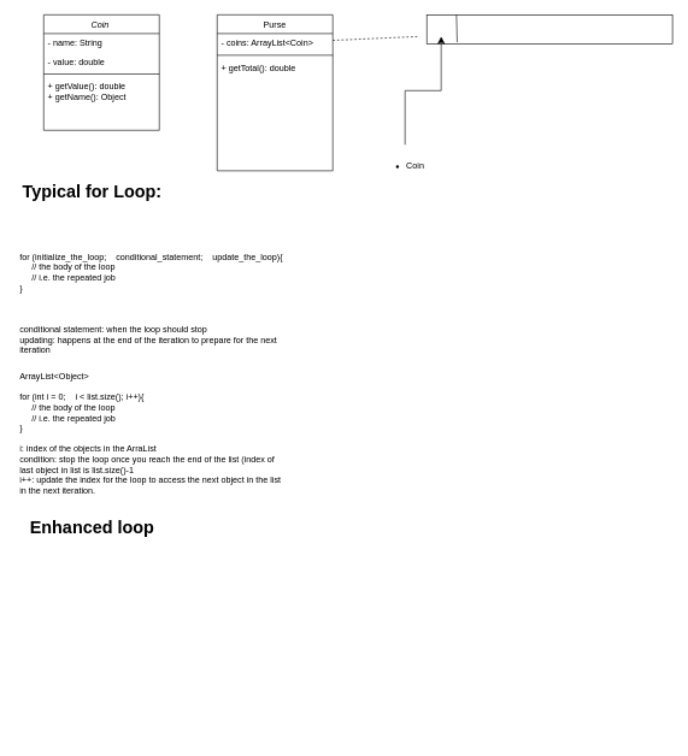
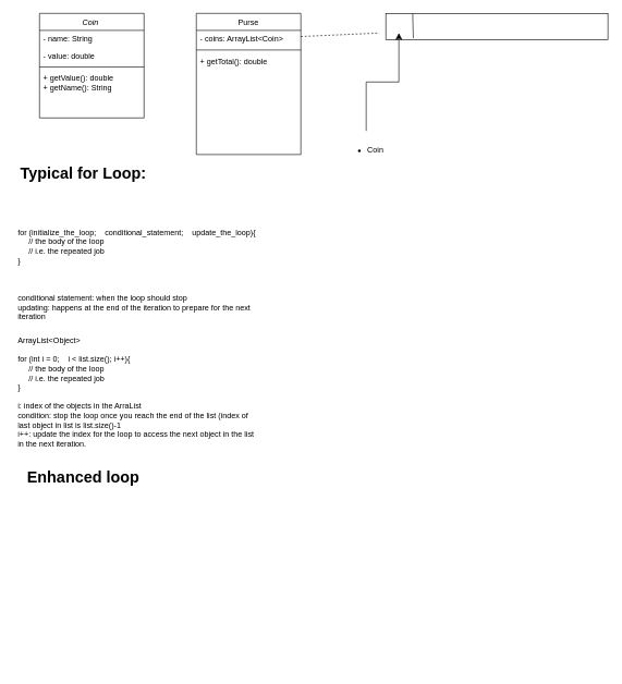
- <mxCell id="6" value="+ getValue(): double &#10;+ getName(): Object " style="text;align=left;verticalAlign=top;spacingLeft=4;spacingRight=4;overflow=hidden;rotatable=0;points=[[0,0.5],[1,0.5]];portConstraint=eastwest;" parent="2" vertex="1"><mxGeometry y="86" width="160" height="44" as="geometry" /></mxCell>
+ <mxCell id="6" value="+ getValue(): double &#10;+ getName(): String " style="text;align=left;verticalAlign=top;spacingLeft=4;spacingRight=4;overflow=hidden;rotatable=0;points=[[0,0.5],[1,0.5]];portConstraint=eastwest;" parent="2" vertex="1"><mxGeometry y="86" width="160" height="44" as="geometry" /></mxCell>
